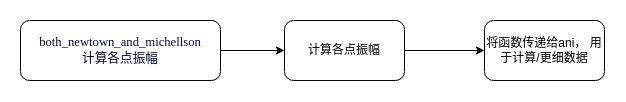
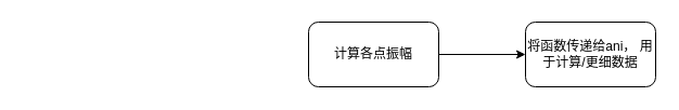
- <mxCell id="3" value="&lt;span style=&quot;font-size:9.5pt;font-family:Consolas;&lt;br/&gt;mso-fareast-font-family:宋体;mso-bidi-font-family:宋体;color:#05073B;mso-ansi-language:&lt;br/&gt;DE;mso-fareast-language:ZH-CN;mso-bidi-language:AR-SA&quot; lang=&quot;DE&quot;&gt;both_newtown_and_michellson&lt;/span&gt;&lt;div&gt;&lt;span style=&quot;font-size:9.5pt;font-family:Consolas;&lt;br/&gt;mso-fareast-font-family:宋体;mso-bidi-font-family:宋体;color:#05073B;mso-ansi-language:&lt;br/&gt;DE;mso-fareast-language:ZH-CN;mso-bidi-language:AR-SA&quot; lang=&quot;DE&quot;&gt;计算各点振幅&lt;/span&gt;&lt;/div&gt;" style="rounded=1;whiteSpace=wrap;html=1;" vertex="1" parent="1"><mxGeometry x="20" y="20" width="200" height="60" as="geometry" /></mxCell>
- <mxCell id="2" style="edgeStyle=orthogonalEdgeStyle;rounded=0;orthogonalLoop=1;jettySize=auto;html=1;exitX=1;exitY=0.5;exitDx=0;exitDy=0;entryX=0;entryY=0.5;entryDx=0;entryDy=0;" edge="1" parent="1" source="3" target="5"><mxGeometry relative="1" as="geometry" /></mxCell>
